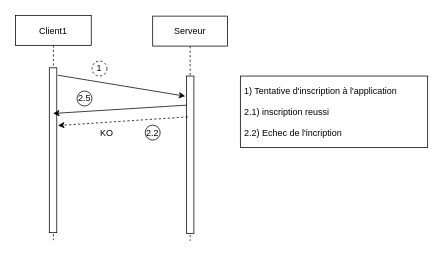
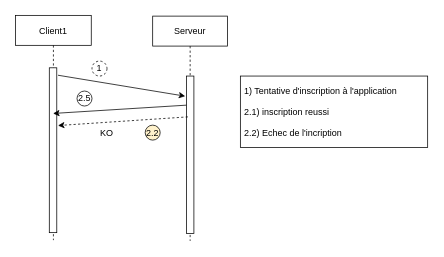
- <mxCell id="11" value="2.2" style="ellipse;whiteSpace=wrap;html=1;aspect=fixed;fontFamily=Helvetica;" vertex="1" parent="1"><mxGeometry x="193" y="166.5" width="20" height="20" as="geometry" /></mxCell>
+ <mxCell id="11" value="2.2" style="ellipse;whiteSpace=wrap;html=1;aspect=fixed;fontFamily=Helvetica;fillColor=#fff2cc;" vertex="1" parent="1"><mxGeometry x="193" y="166.5" width="20" height="20" as="geometry" /></mxCell>
